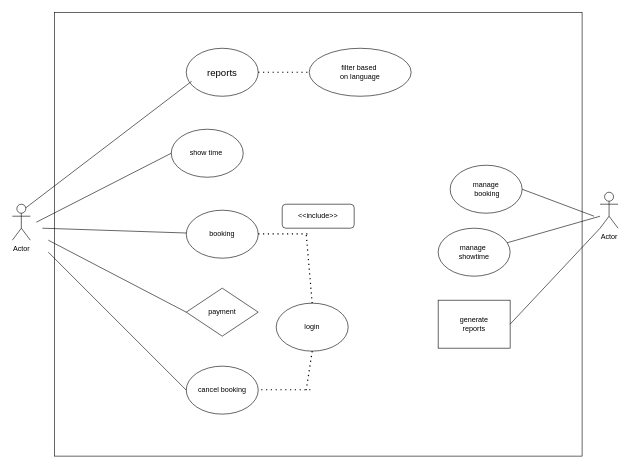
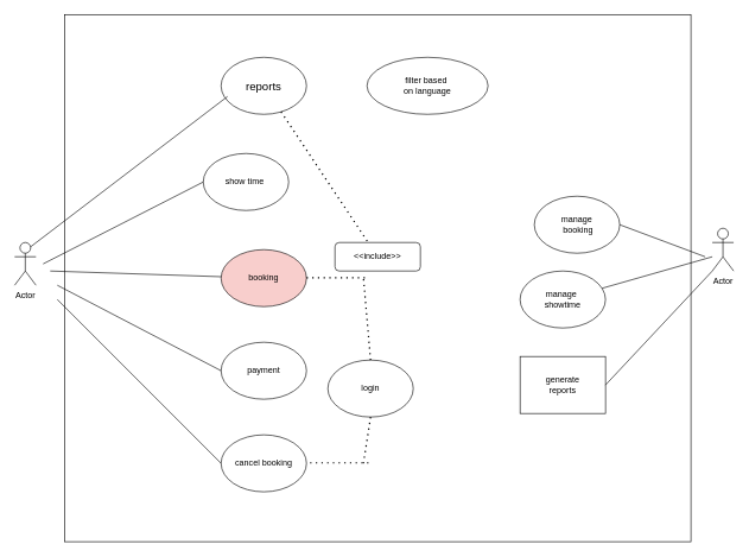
- <mxCell id="22" value="" style="endArrow=none;dashed=1;html=1;dashPattern=1 3;strokeWidth=2;rounded=0;" edge="1" parent="1" source="3" target="15"><mxGeometry width="50" height="50" relative="1" as="geometry"><mxPoint x="330" y="430" as="sourcePoint" /><mxPoint x="380" y="380" as="targetPoint" /></mxGeometry></mxCell>
+ <mxCell id="22" value="" style="endArrow=none;dashed=1;html=1;dashPattern=1 3;strokeWidth=2;rounded=0;" edge="1" parent="1" source="3" target="28"><mxGeometry width="50" height="50" relative="1" as="geometry"><mxPoint x="330" y="430" as="sourcePoint" /><mxPoint x="380" y="380" as="targetPoint" /></mxGeometry></mxCell>
- <mxCell id="5" value="booking" style="ellipse;whiteSpace=wrap;html=1;" vertex="1" parent="1"><mxGeometry x="310" y="350" width="120" height="80" as="geometry" /></mxCell>
+ <mxCell id="5" value="booking" style="ellipse;whiteSpace=wrap;html=1;fillColor=#f8cecc;" vertex="1" parent="1"><mxGeometry x="310" y="350" width="120" height="80" as="geometry" /></mxCell>
- <mxCell id="6" value="payment" style="rhombus;whiteSpace=wrap;html=1;" vertex="1" parent="1"><mxGeometry x="310" y="480" width="120" height="80" as="geometry" /></mxCell>
+ <mxCell id="6" value="payment" style="ellipse;whiteSpace=wrap;html=1;" vertex="1" parent="1"><mxGeometry x="310" y="480" width="120" height="80" as="geometry" /></mxCell>
